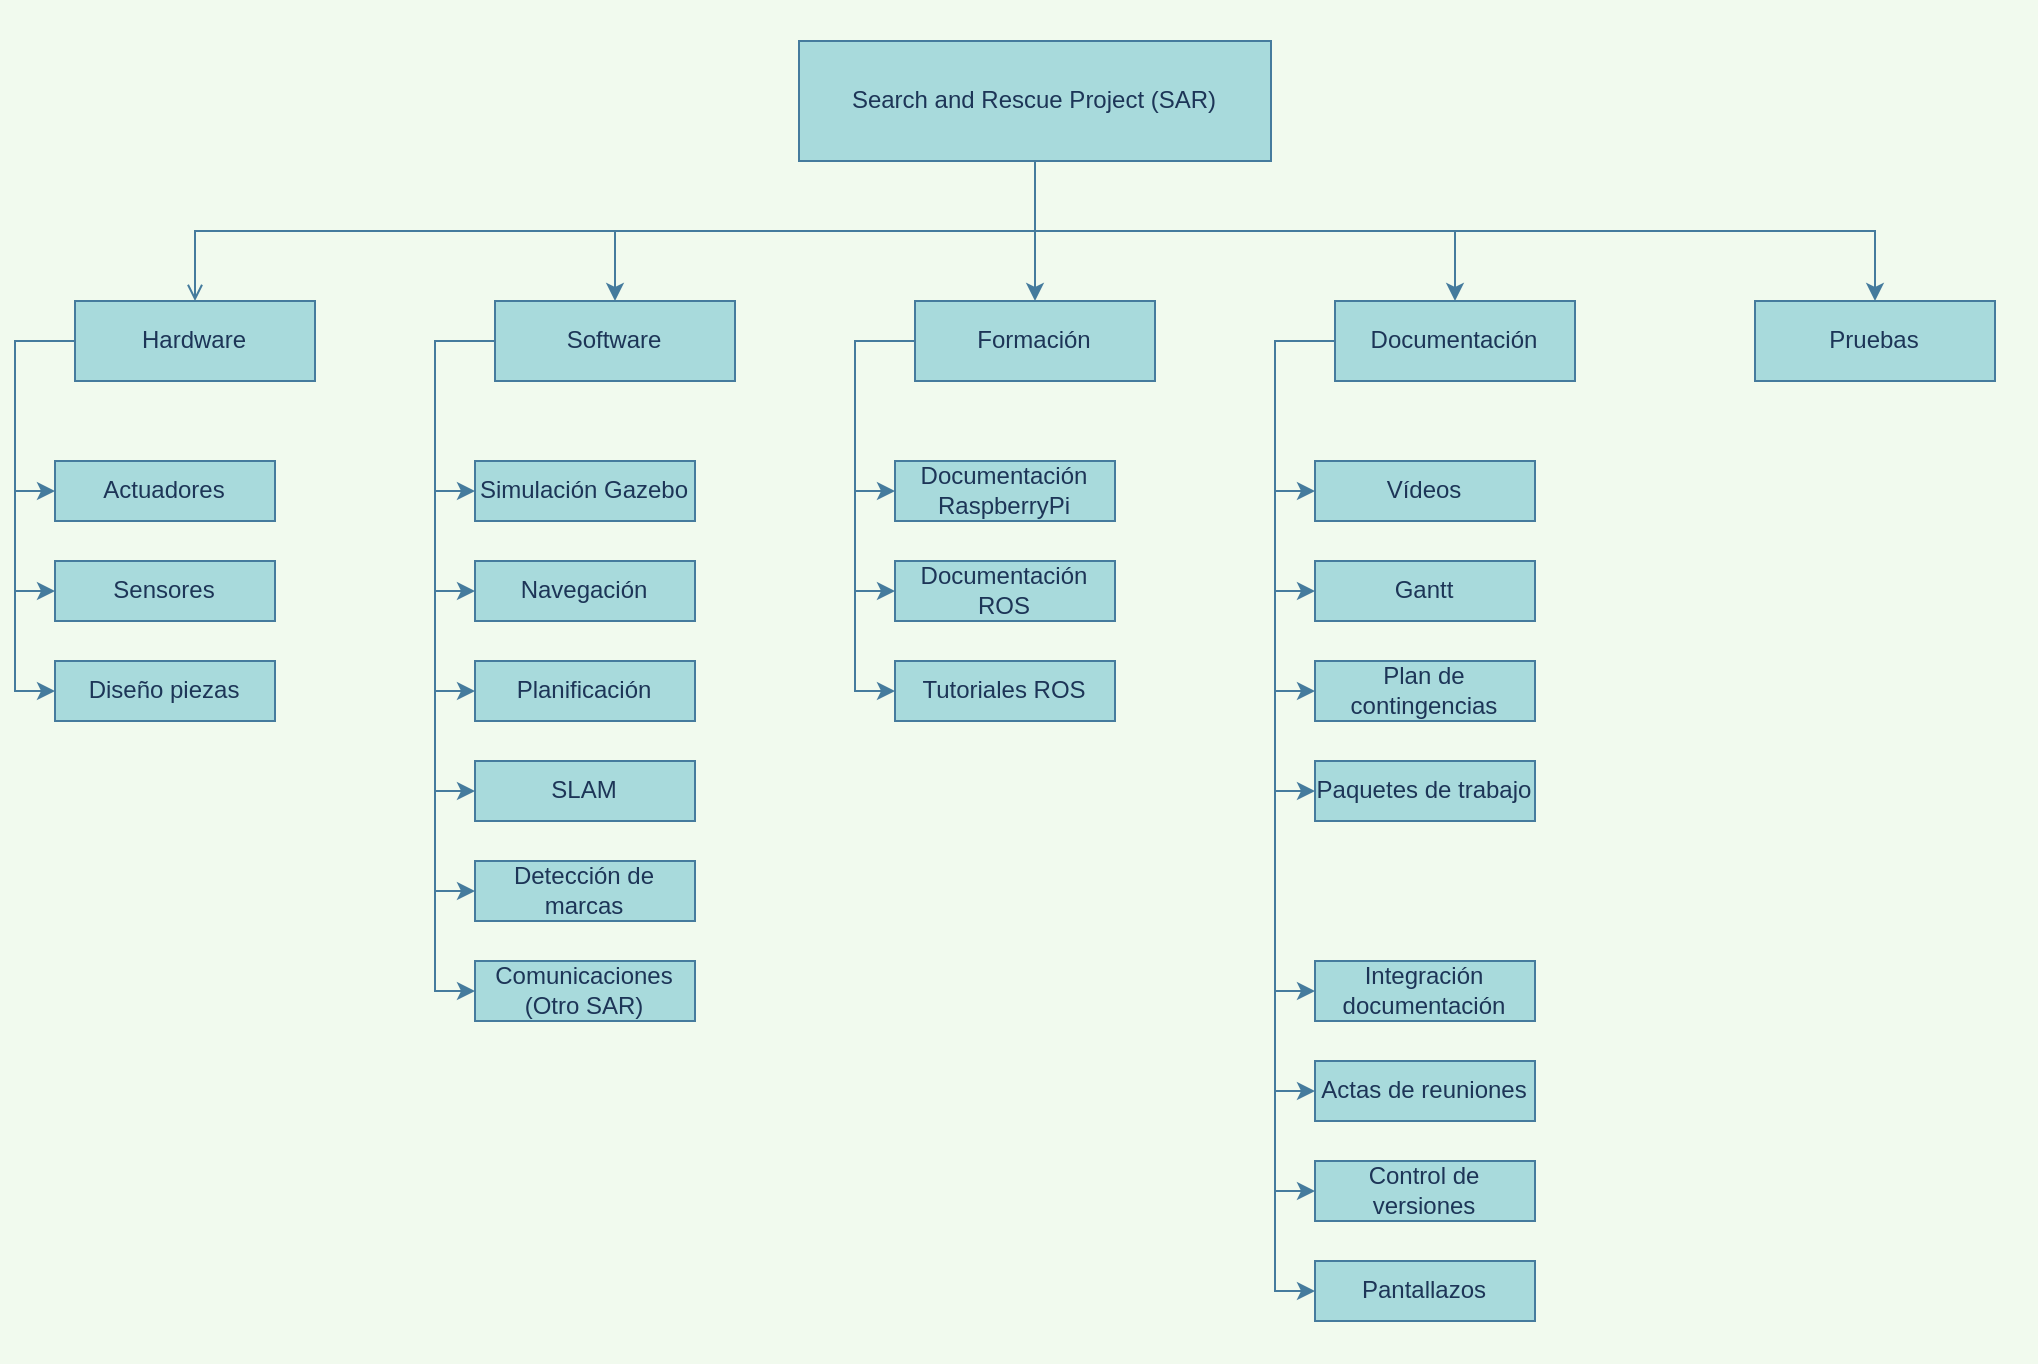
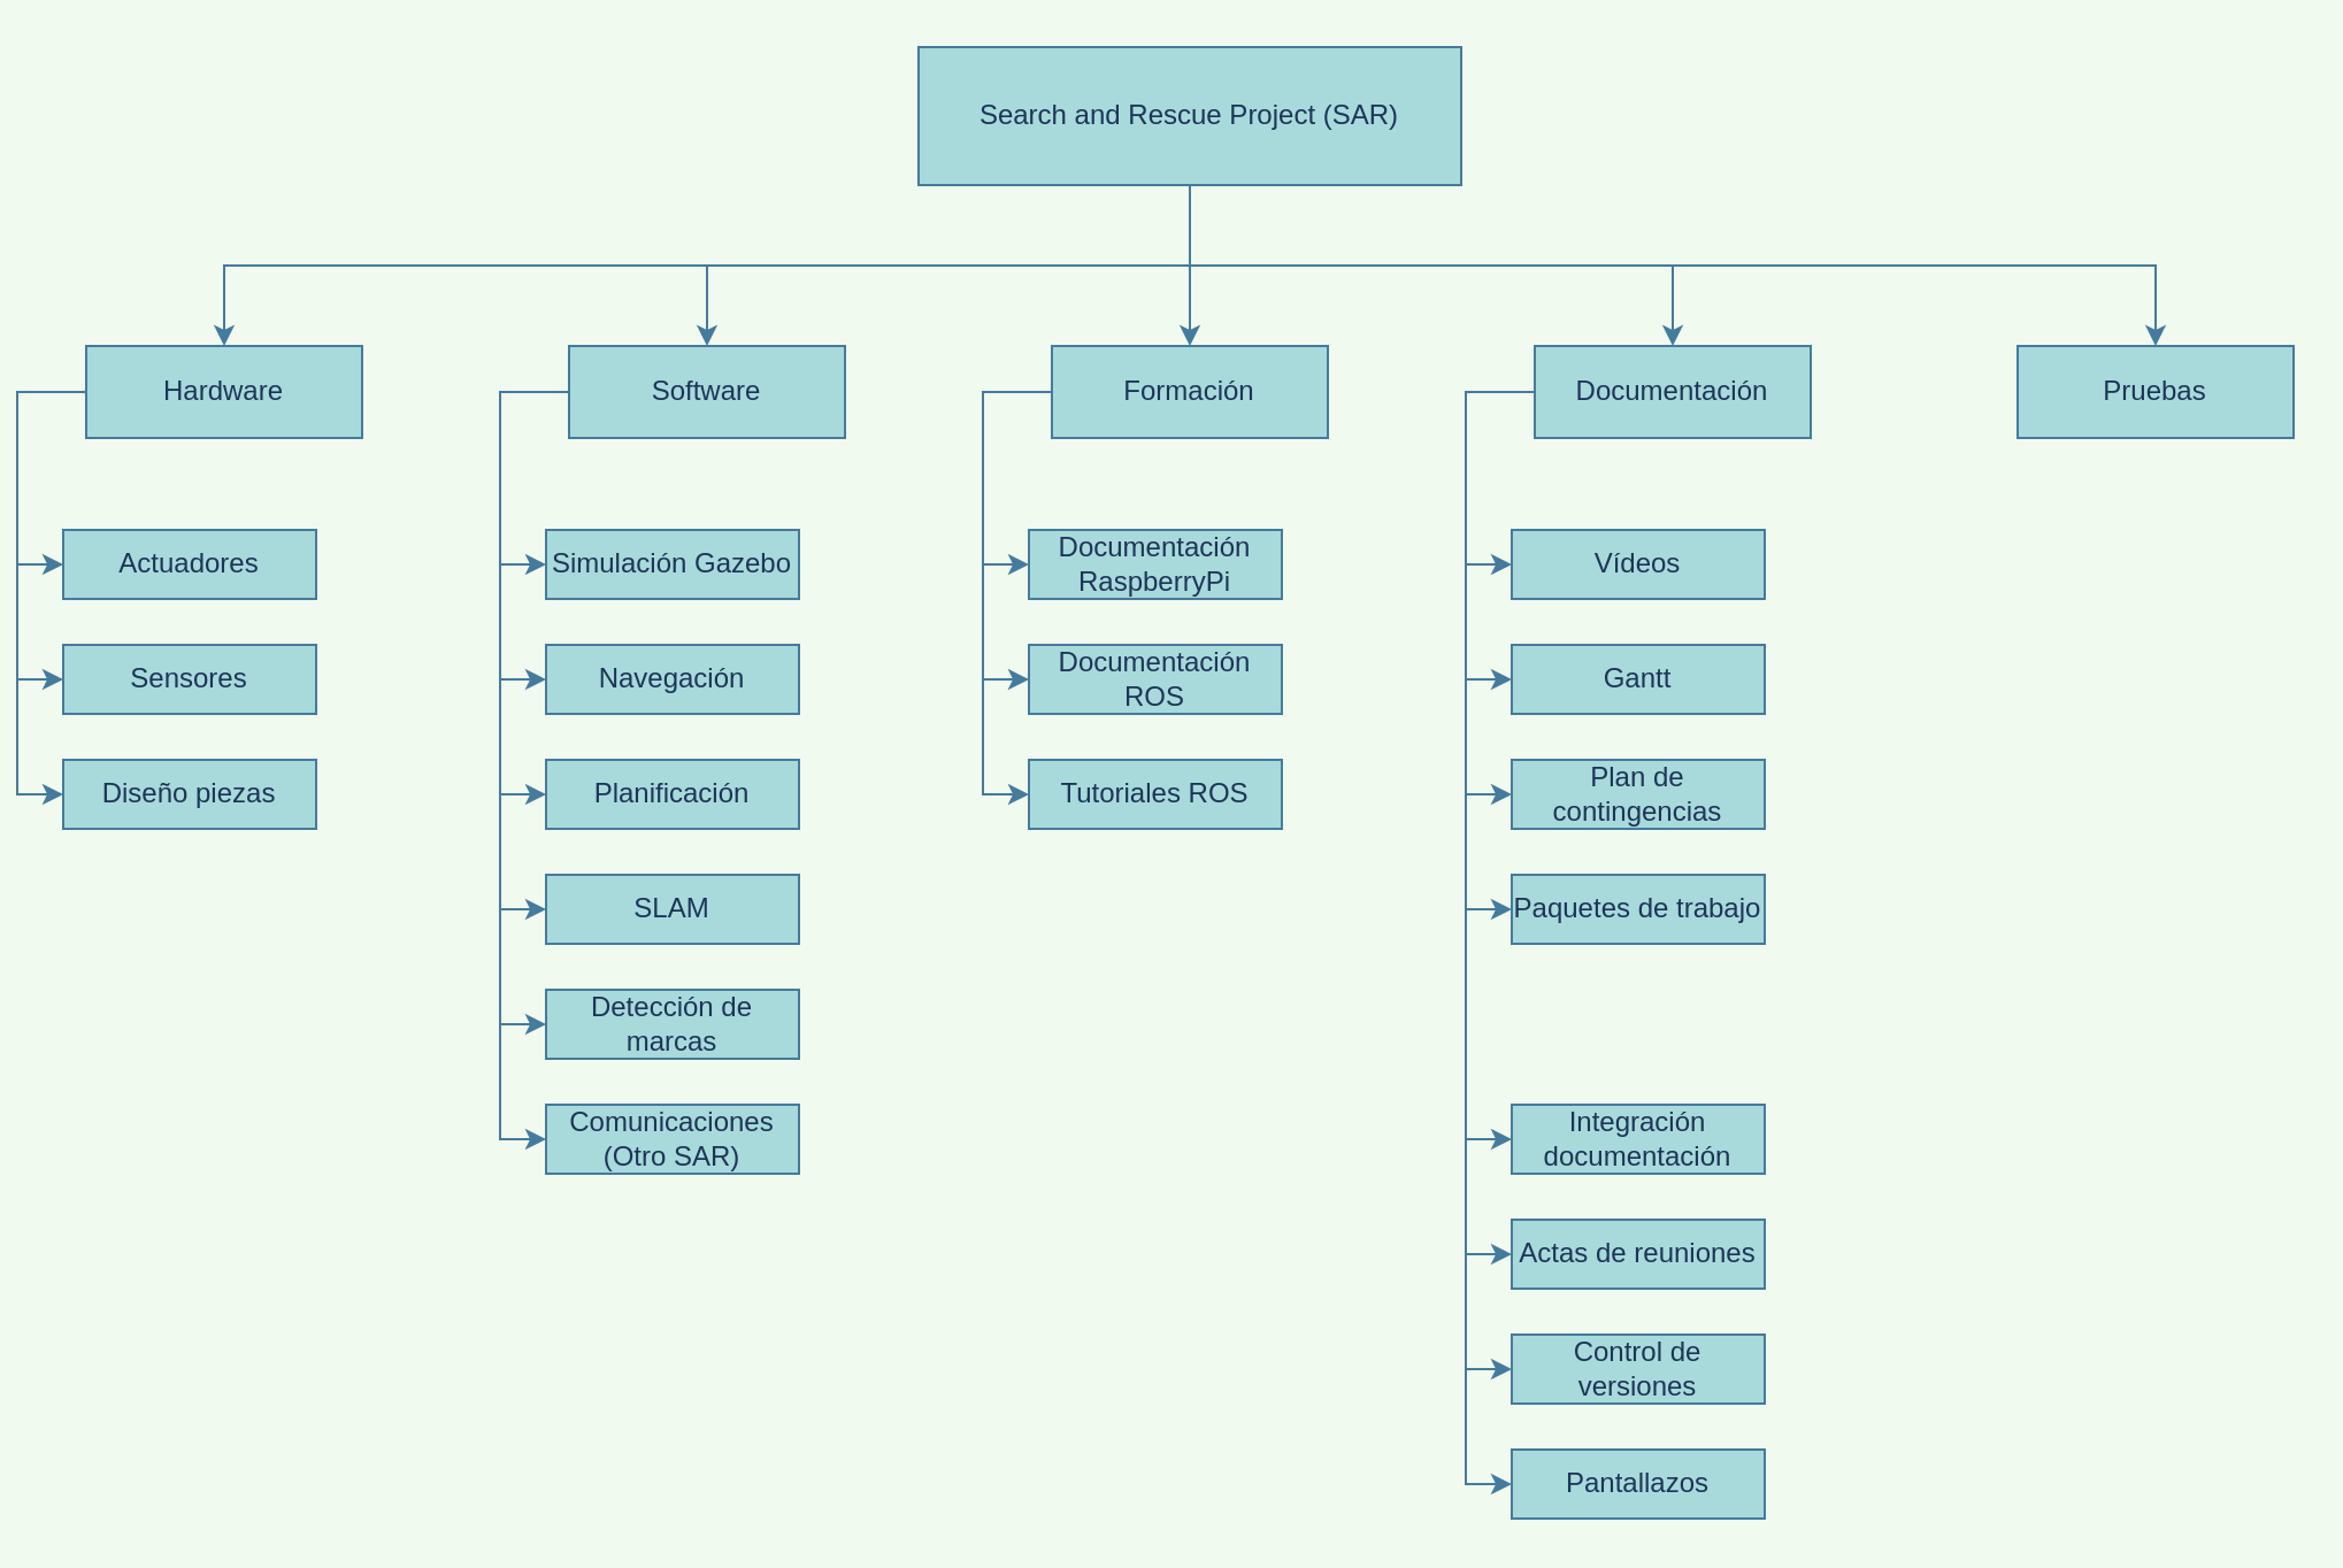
- <mxCell id="6" style="edgeStyle=orthogonalEdgeStyle;rounded=0;orthogonalLoop=1;jettySize=auto;html=1;exitX=0.5;exitY=1;exitDx=0;exitDy=0;entryX=0.5;entryY=0;entryDx=0;entryDy=0;fontFamily=Times New Roman;labelBackgroundColor=#F1FAEE;strokeColor=#457B9D;fontColor=#1D3557;endArrow=open;" parent="1" source="7" target="21" edge="1"><mxGeometry relative="1" as="geometry" /></mxCell>
+ <mxCell id="6" style="edgeStyle=orthogonalEdgeStyle;rounded=0;orthogonalLoop=1;jettySize=auto;html=1;exitX=0.5;exitY=1;exitDx=0;exitDy=0;entryX=0.5;entryY=0;entryDx=0;entryDy=0;fontFamily=Times New Roman;labelBackgroundColor=#F1FAEE;strokeColor=#457B9D;fontColor=#1D3557;" parent="1" source="7" target="21" edge="1"><mxGeometry relative="1" as="geometry" /></mxCell>
